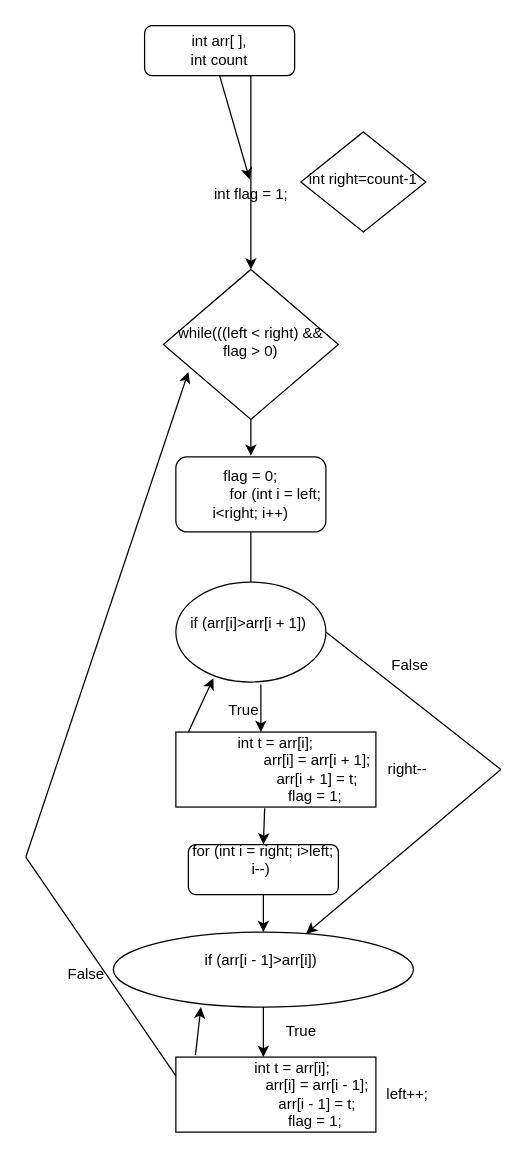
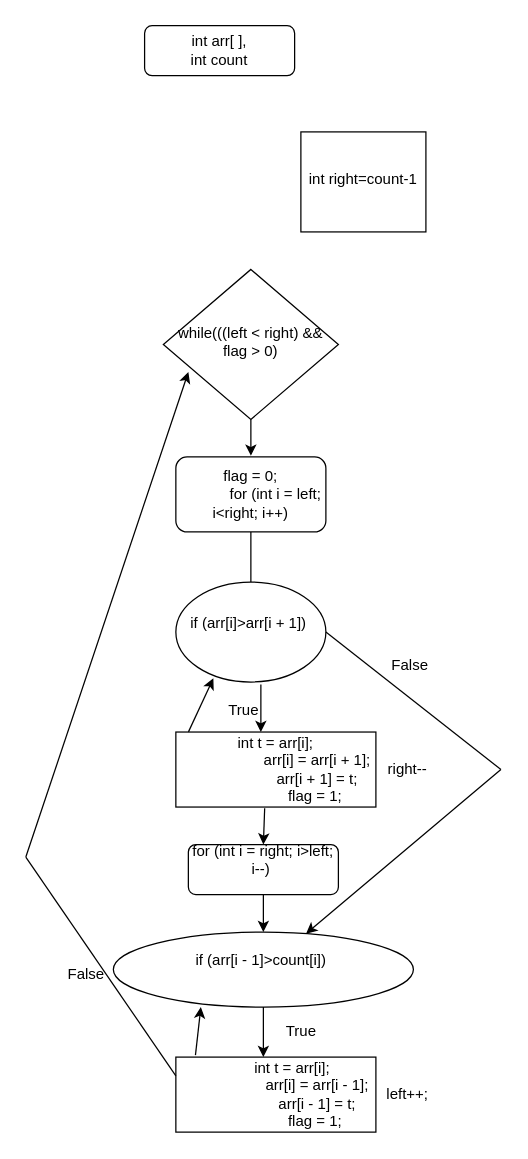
- <mxCell id="8" value="" style="endArrow=classic;html=1;exitX=0.5;exitY=1;exitDx=0;exitDy=0;entryX=0.486;entryY=-0.1;entryDx=0;entryDy=0;entryPerimeter=0;" edge="1" parent="1" source="2" target="7"><mxGeometry width="50" height="50" relative="1" as="geometry"><mxPoint x="230" y="65" as="sourcePoint" /><mxPoint x="200" y="135" as="targetPoint" /></mxGeometry></mxCell>
- <mxCell id="6" value="" style="edgeStyle=orthogonalEdgeStyle;rounded=0;orthogonalLoop=1;jettySize=auto;html=1;exitX=0.5;exitY=1;exitDx=0;exitDy=0;" edge="1" parent="1" source="2" target="3"><mxGeometry relative="1" as="geometry"><Array as="points"><mxPoint x="200" y="125" /><mxPoint x="200" y="125" /></Array></mxGeometry></mxCell>
- <mxCell id="5" value="int right=count-1" style="rhombus;whiteSpace=wrap;html=1;shadow=0;fontFamily=Helvetica;fontSize=12;align=center;strokeWidth=1;spacing=6;spacingTop=-4;" vertex="1" parent="1"><mxGeometry x="240" y="105" width="100" height="80" as="geometry" /></mxCell>
+ <mxCell id="5" value="int right=count-1" style="whiteSpace=wrap;html=1;shadow=0;fontFamily=Helvetica;fontSize=12;align=center;strokeWidth=1;spacing=6;spacingTop=-4;rounded=0;" vertex="1" parent="1"><mxGeometry x="240" y="105" width="100" height="80" as="geometry" /></mxCell>
- <mxCell id="7" value="int flag = 1;" style="text;html=1;align=center;verticalAlign=middle;resizable=0;points=[];autosize=1;" vertex="1" parent="1"><mxGeometry x="165" y="145" width="70" height="20" as="geometry" /></mxCell>
- <mxCell id="16" value="&lt;div&gt;if (arr[i - 1]&amp;gt;arr[i])&amp;nbsp;&lt;/div&gt;&lt;div&gt;&amp;nbsp; &amp;nbsp; &amp;nbsp; &amp;nbsp; &amp;nbsp; &amp;nbsp; &amp;nbsp; &amp;nbsp;&lt;/div&gt;" style="ellipse;whiteSpace=wrap;html=1;" vertex="1" parent="1"><mxGeometry x="90" y="745" width="240" height="60" as="geometry" /></mxCell>
+ <mxCell id="16" value="&lt;div&gt;if (arr[i - 1]&amp;gt;count[i])&amp;nbsp;&lt;/div&gt;&lt;div&gt;&amp;nbsp; &amp;nbsp; &amp;nbsp; &amp;nbsp; &amp;nbsp; &amp;nbsp; &amp;nbsp; &amp;nbsp;&lt;/div&gt;" style="ellipse;whiteSpace=wrap;html=1;" vertex="1" parent="1"><mxGeometry x="90" y="745" width="240" height="60" as="geometry" /></mxCell>
